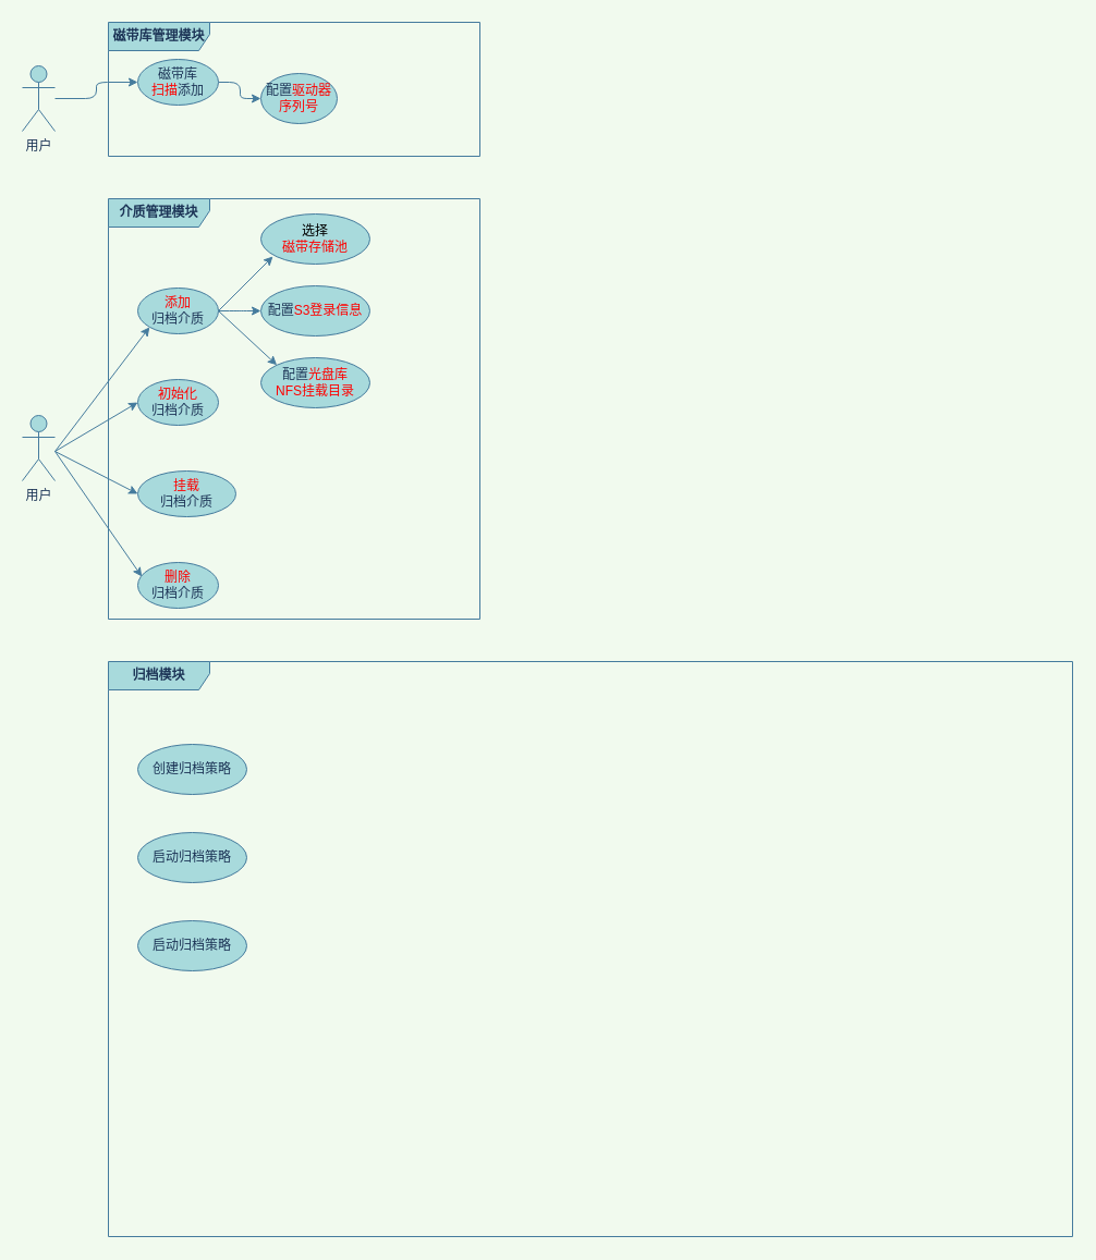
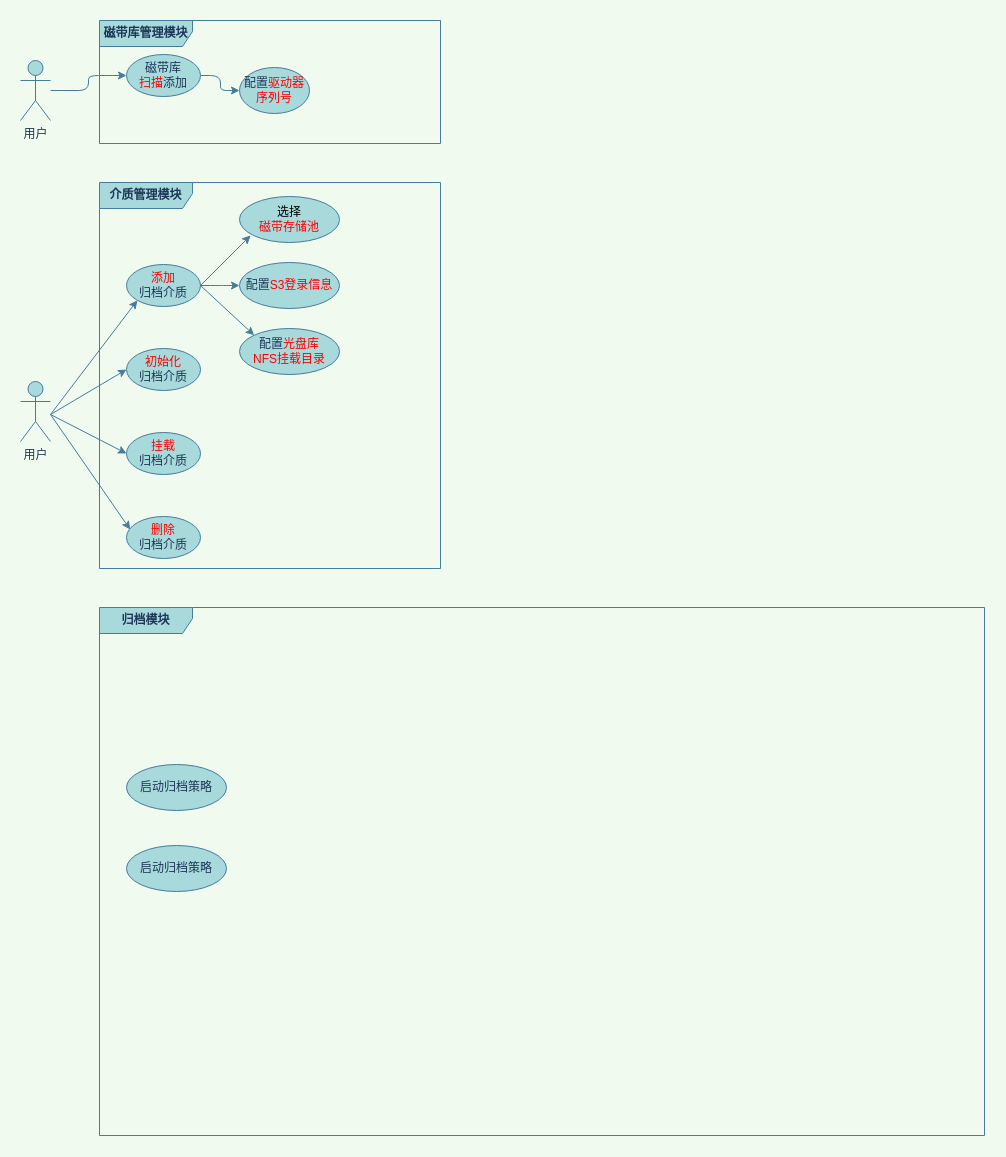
- <mxCell id="18" value="&lt;font color=&quot;#ff0000&quot;&gt;挂载&lt;/font&gt;&lt;br&gt;归档介质" style="ellipse;whiteSpace=wrap;html=1;rounded=0;sketch=0;fillColor=#A8DADC;strokeColor=#457B9D;fontColor=#1D3557;" vertex="1" parent="1"><mxGeometry x="126" y="432" width="90" height="42" as="geometry" /></mxCell>
+ <mxCell id="18" value="&lt;font color=&quot;#ff0000&quot;&gt;挂载&lt;/font&gt;&lt;br&gt;归档介质" style="ellipse;whiteSpace=wrap;html=1;rounded=0;sketch=0;fillColor=#A8DADC;strokeColor=#457B9D;fontColor=#1D3557;" vertex="1" parent="1"><mxGeometry x="126" y="432" width="74" height="42" as="geometry" /></mxCell>
- <mxCell id="25" value="&lt;font&gt;创建归档策略&lt;br&gt;&lt;/font&gt;" style="ellipse;whiteSpace=wrap;html=1;rounded=0;sketch=0;fillColor=#A8DADC;strokeColor=#457B9D;fontColor=#1D3557;" vertex="1" parent="1"><mxGeometry x="126" y="683" width="100" height="46" as="geometry" /></mxCell>
